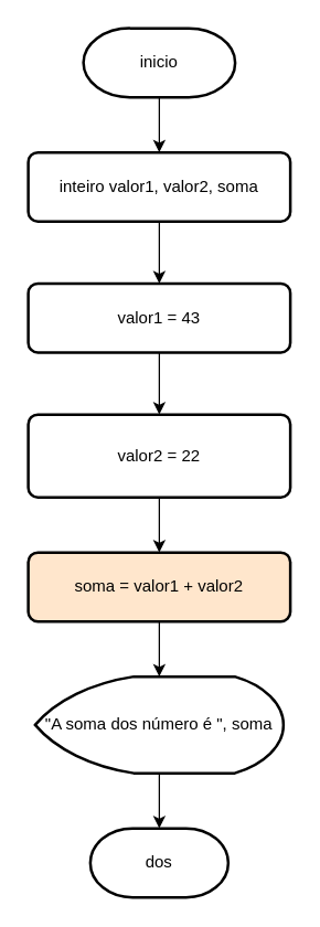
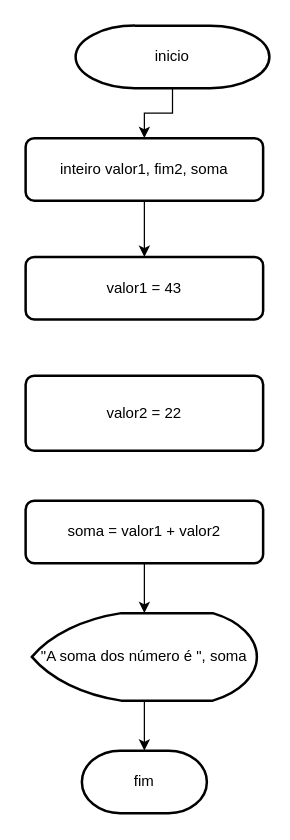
- <mxCell id="3" value="inicio" style="strokeWidth=2;html=1;shape=mxgraph.flowchart.terminator;whiteSpace=wrap;" vertex="1" parent="1"><mxGeometry x="60" y="20" width="110" height="50" as="geometry" /></mxCell>
+ <mxCell id="3" value="inicio" style="strokeWidth=2;html=1;shape=mxgraph.flowchart.terminator;whiteSpace=wrap;" vertex="1" parent="1"><mxGeometry x="60" y="20" width="155" height="50" as="geometry" /></mxCell>
- <mxCell id="5" value="inteiro valor1, valor2, soma" style="rounded=1;whiteSpace=wrap;html=1;absoluteArcSize=1;arcSize=14;strokeWidth=2;" vertex="1" parent="1"><mxGeometry x="20" y="110" width="190" height="50" as="geometry" /></mxCell>
+ <mxCell id="5" value="inteiro valor1, fim2, soma" style="rounded=1;whiteSpace=wrap;html=1;absoluteArcSize=1;arcSize=14;strokeWidth=2;" vertex="1" parent="1"><mxGeometry x="20" y="110" width="190" height="50" as="geometry" /></mxCell>
- <mxCell id="6" value="" style="edgeStyle=orthogonalEdgeStyle;rounded=0;orthogonalLoop=1;jettySize=auto;html=1;" edge="1" parent="1" source="7" target="9"><mxGeometry relative="1" as="geometry" /></mxCell>
- <mxCell id="8" value="" style="edgeStyle=orthogonalEdgeStyle;rounded=0;orthogonalLoop=1;jettySize=auto;html=1;" edge="1" parent="1" source="9" target="11"><mxGeometry relative="1" as="geometry" /></mxCell>
- <mxCell id="11" value="soma = valor1 + valor2" style="rounded=1;whiteSpace=wrap;html=1;absoluteArcSize=1;arcSize=14;strokeWidth=2;fillColor=#ffe6cc;" vertex="1" parent="1"><mxGeometry x="20" y="400" width="190" height="50" as="geometry" /></mxCell>
+ <mxCell id="11" value="soma = valor1 + valor2" style="rounded=1;whiteSpace=wrap;html=1;absoluteArcSize=1;arcSize=14;strokeWidth=2;" vertex="1" parent="1"><mxGeometry x="20" y="400" width="190" height="50" as="geometry" /></mxCell>
- <mxCell id="14" value="dos" style="strokeWidth=2;html=1;shape=mxgraph.flowchart.terminator;whiteSpace=wrap;" vertex="1" parent="1"><mxGeometry x="65" y="600" width="100" height="50" as="geometry" /></mxCell>
+ <mxCell id="14" value="fim" style="strokeWidth=2;html=1;shape=mxgraph.flowchart.terminator;whiteSpace=wrap;" vertex="1" parent="1"><mxGeometry x="65" y="600" width="100" height="50" as="geometry" /></mxCell>
